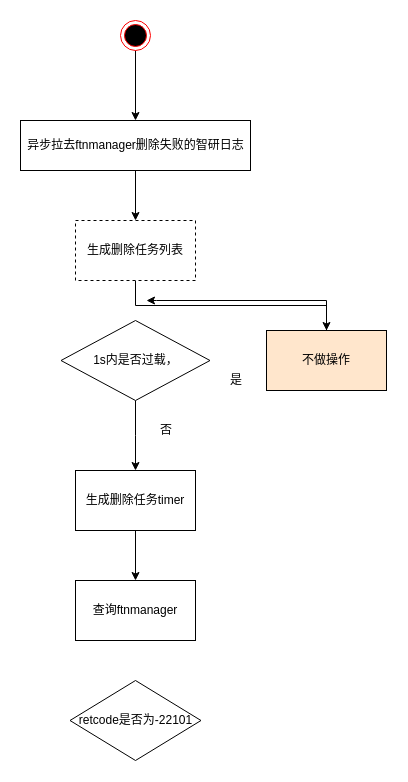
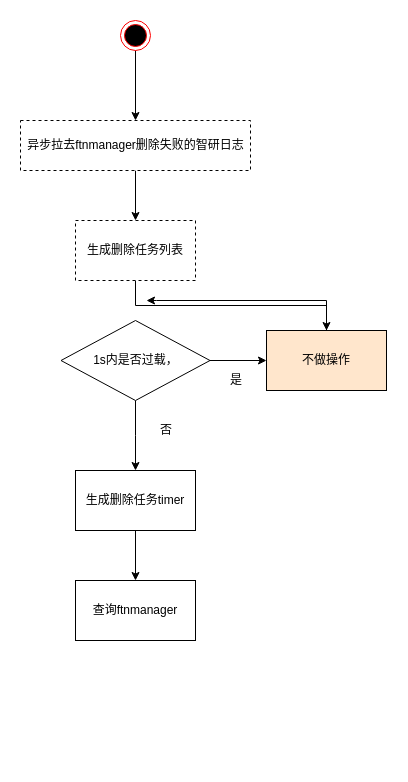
- <mxCell id="5" value="异步拉去ftnmanager删除失败的智研日志" style="html=1;" vertex="1" parent="1"><mxGeometry x="20" y="120" width="230" height="50" as="geometry" /></mxCell>
+ <mxCell id="5" value="异步拉去ftnmanager删除失败的智研日志" style="html=1;dashed=1;" vertex="1" parent="1"><mxGeometry x="20" y="120" width="230" height="50" as="geometry" /></mxCell>
+ <mxCell id="9" style="edgeStyle=orthogonalEdgeStyle;rounded=0;orthogonalLoop=1;jettySize=auto;html=1;exitX=1;exitY=0.5;exitDx=0;exitDy=0;" edge="1" parent="1" source="10" target="15"><mxGeometry relative="1" as="geometry" /></mxCell>
- <mxCell id="18" value="retcode是否为-22101" style="rhombus;whiteSpace=wrap;html=1;" vertex="1" parent="1"><mxGeometry x="69.5" y="680" width="131" height="80" as="geometry" /></mxCell>
